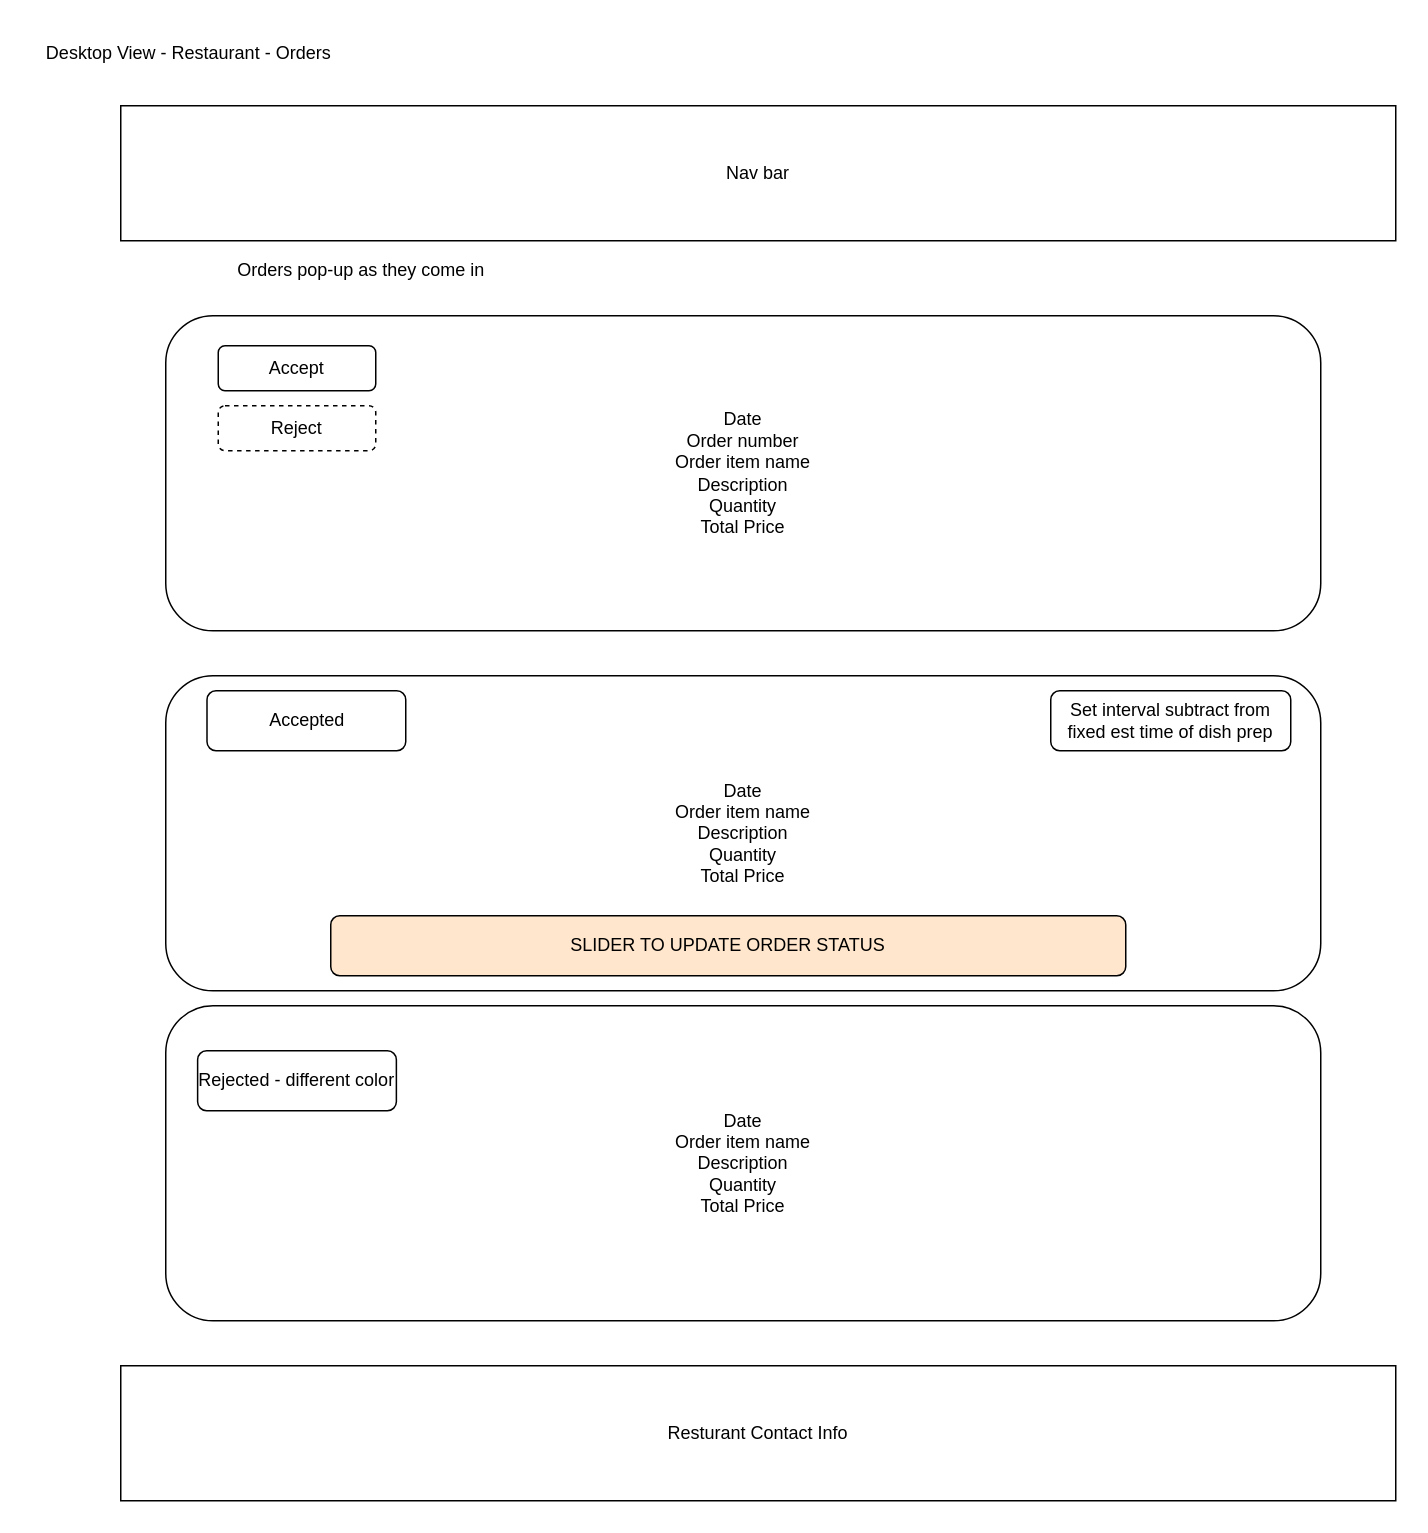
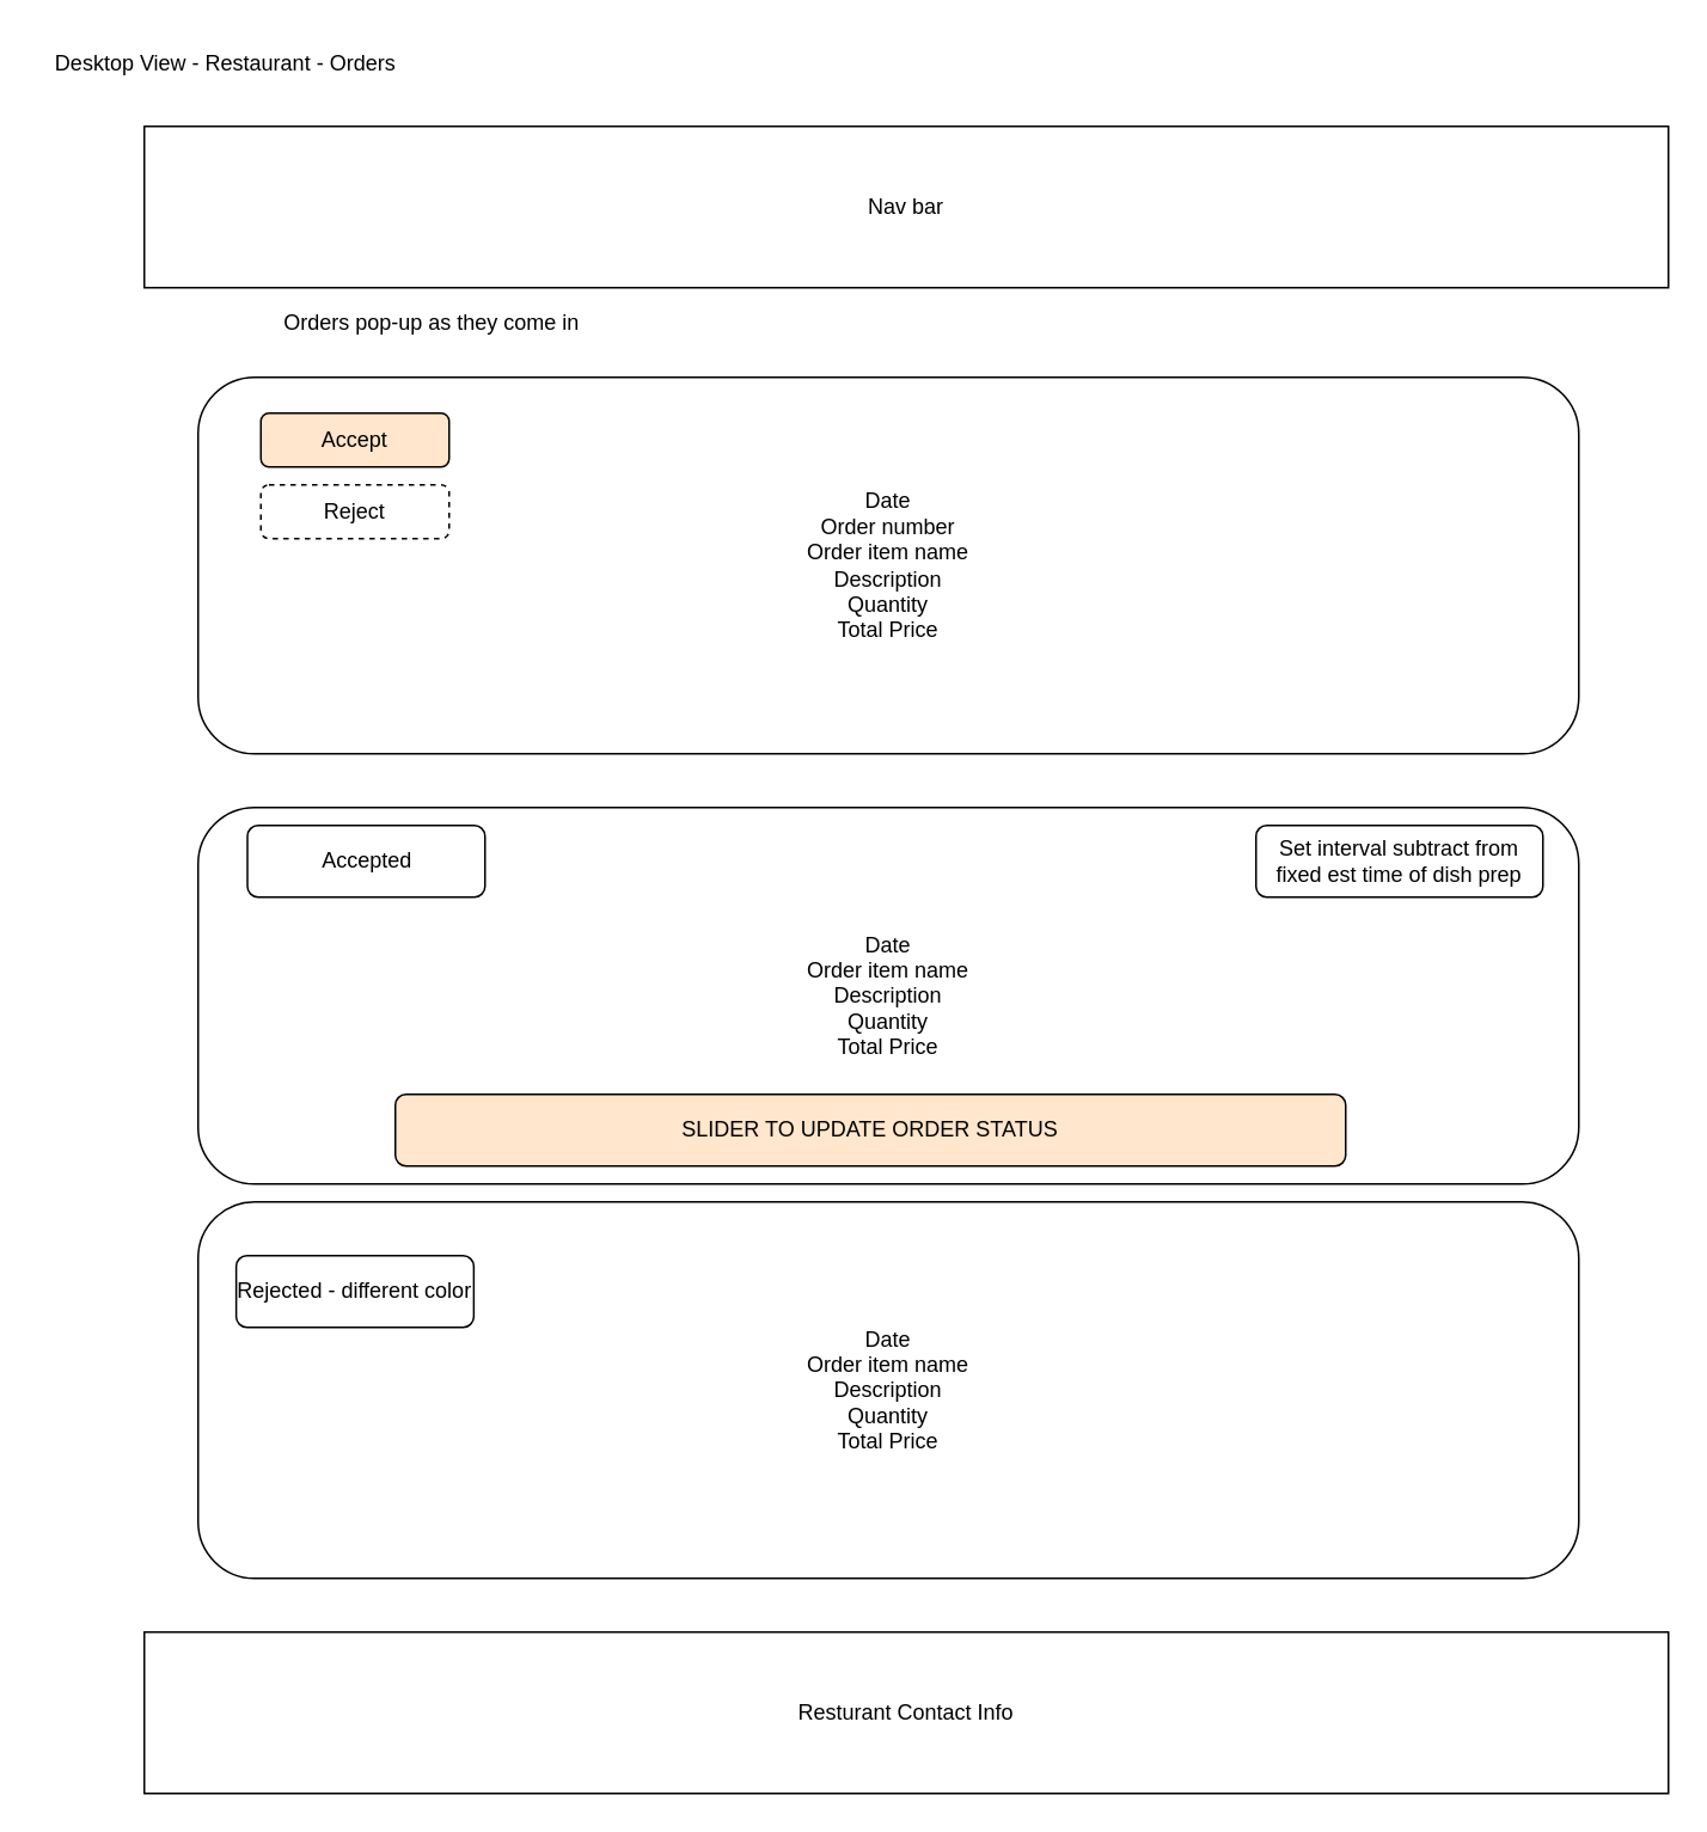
- <mxCell id="8" value="Accept" style="rounded=1;whiteSpace=wrap;html=1;" vertex="1" parent="1"><mxGeometry x="145" y="230" width="105" height="30" as="geometry" /></mxCell>
+ <mxCell id="8" value="Accept" style="rounded=1;whiteSpace=wrap;html=1;fillColor=#ffe6cc;" vertex="1" parent="1"><mxGeometry x="145" y="230" width="105" height="30" as="geometry" /></mxCell>
